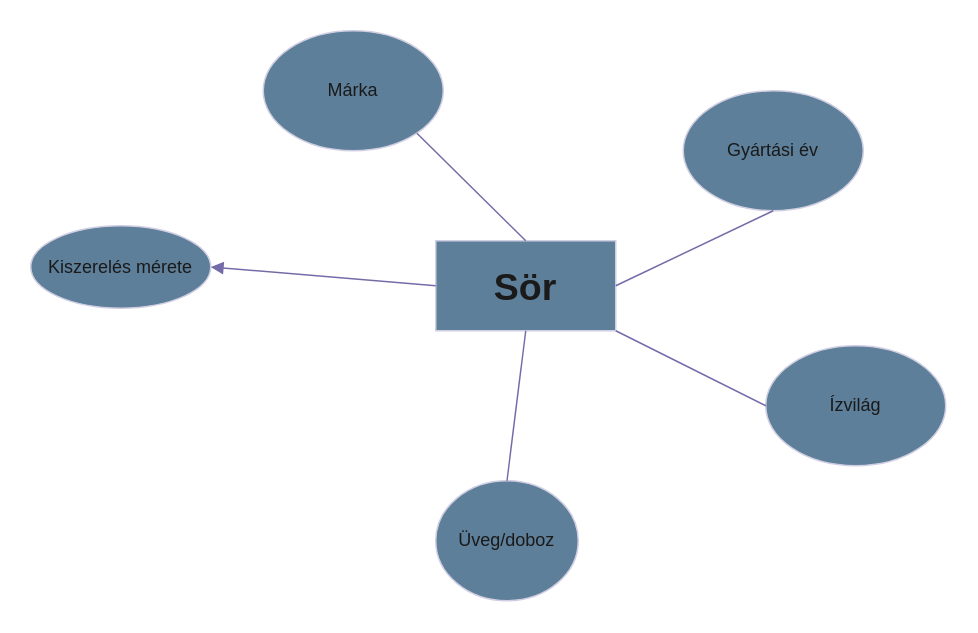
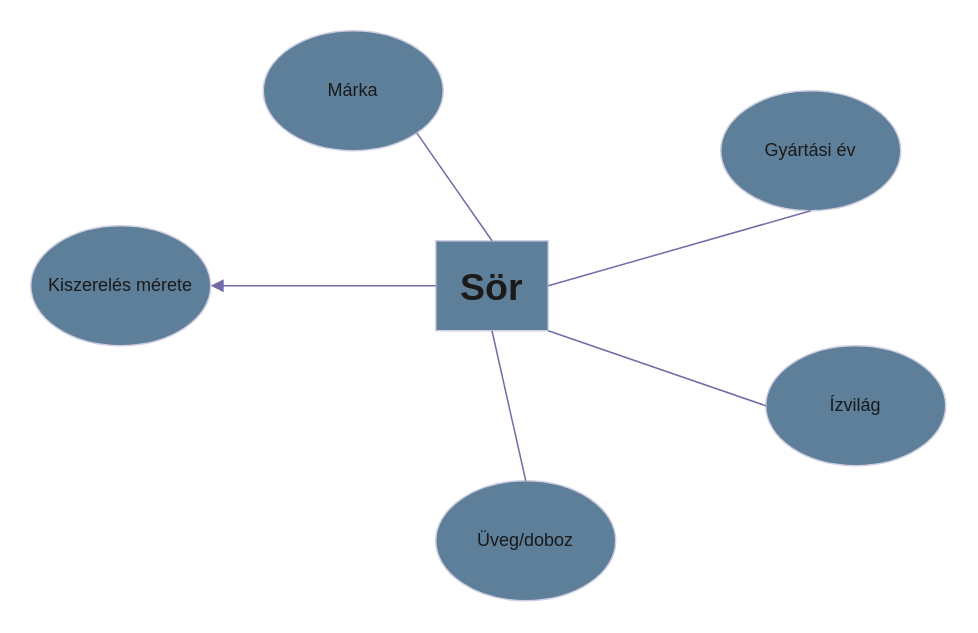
- <mxCell id="4" value="Gyártási év" style="ellipse;whiteSpace=wrap;html=1;strokeColor=#D0CEE2;fontColor=#1A1A1A;fillColor=#5D7F99;" vertex="1" parent="1"><mxGeometry x="455" y="60" width="120" height="80" as="geometry" /></mxCell>
+ <mxCell id="4" value="Gyártási év" style="ellipse;whiteSpace=wrap;html=1;strokeColor=#D0CEE2;fontColor=#1A1A1A;fillColor=#5D7F99;" vertex="1" parent="1"><mxGeometry x="480" y="60" width="120" height="80" as="geometry" /></mxCell>
- <mxCell id="7" value="Kiszerelés mérete" style="ellipse;whiteSpace=wrap;html=1;strokeColor=#D0CEE2;fontColor=#1A1A1A;fillColor=#5D7F99;" vertex="1" parent="1"><mxGeometry x="20" y="150" width="120" height="55" as="geometry" /></mxCell>
+ <mxCell id="7" value="Kiszerelés mérete" style="ellipse;whiteSpace=wrap;html=1;strokeColor=#D0CEE2;fontColor=#1A1A1A;fillColor=#5D7F99;" vertex="1" parent="1"><mxGeometry x="20" y="150" width="120" height="80" as="geometry" /></mxCell>
- <mxCell id="2" value="Sör" style="rounded=0;whiteSpace=wrap;html=1;strokeColor=#D0CEE2;fontColor=#1A1A1A;fillColor=#5D7F99;fontStyle=1;fontSize=25;" vertex="1" parent="1"><mxGeometry x="290" y="160" width="120" height="60" as="geometry" /></mxCell>
+ <mxCell id="2" value="Sör" style="rounded=0;whiteSpace=wrap;html=1;strokeColor=#D0CEE2;fontColor=#1A1A1A;fillColor=#5D7F99;fontStyle=1;fontSize=25;" vertex="1" parent="1"><mxGeometry x="290" y="160" width="75" height="60" as="geometry" /></mxCell>
- <mxCell id="6" value="Üveg/doboz" style="ellipse;whiteSpace=wrap;html=1;strokeColor=#D0CEE2;fontColor=#1A1A1A;fillColor=#5D7F99;" vertex="1" parent="1"><mxGeometry x="290" y="320" width="95" height="80" as="geometry" /></mxCell>
+ <mxCell id="6" value="Üveg/doboz" style="ellipse;whiteSpace=wrap;html=1;strokeColor=#D0CEE2;fontColor=#1A1A1A;fillColor=#5D7F99;" vertex="1" parent="1"><mxGeometry x="290" y="320" width="120" height="80" as="geometry" /></mxCell>
